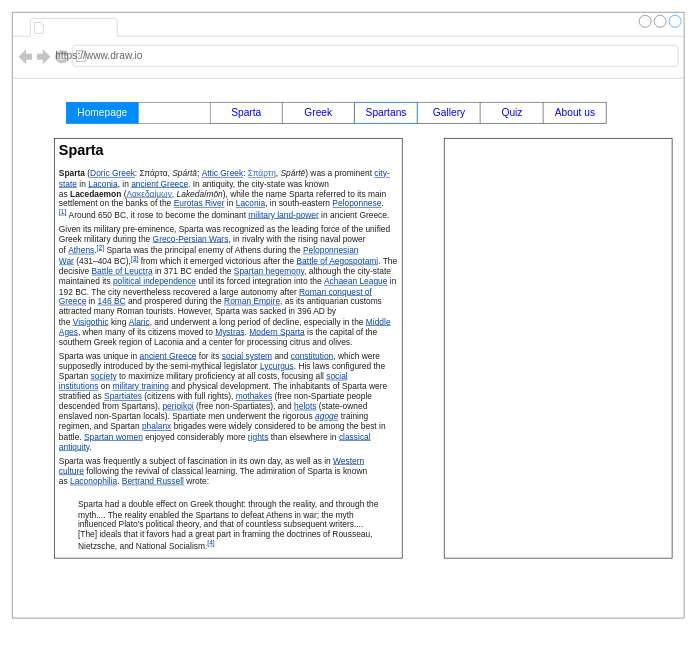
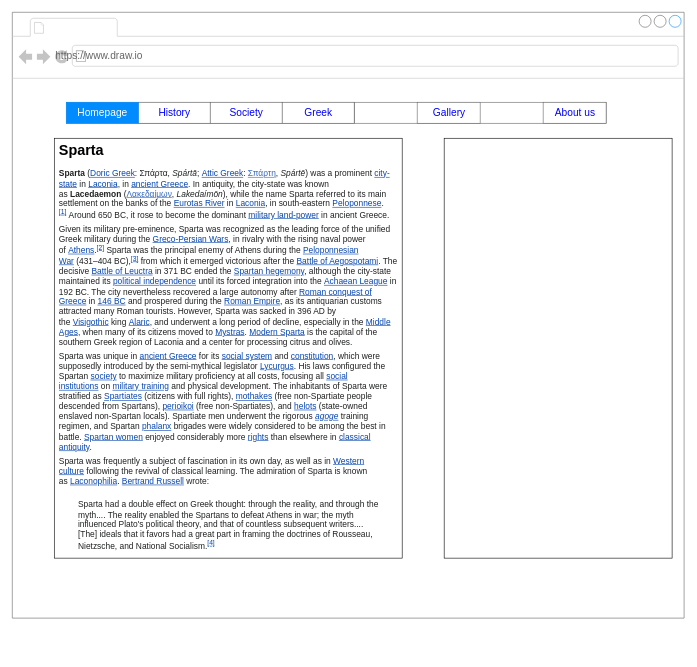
+ <mxCell id="12" value="History" style="strokeColor=inherit;fillColor=inherit;gradientColor=inherit;strokeWidth=1;shadow=0;dashed=0;align=center;html=1;shape=mxgraph.mockup.text.rrect;rSize=0;fontSize=17;fontColor=#0000ff;" parent="11" vertex="1"><mxGeometry x="120" width="120" height="35" as="geometry" /></mxCell>
- <mxCell id="13" value="Sparta" style="strokeColor=inherit;fillColor=inherit;gradientColor=inherit;strokeWidth=1;shadow=0;dashed=0;align=center;html=1;shape=mxgraph.mockup.text.rrect;rSize=0;fontSize=17;fontColor=#0000ff;" parent="11" vertex="1"><mxGeometry x="240" width="120" height="35" as="geometry" /></mxCell>
+ <mxCell id="13" value="Society" style="strokeColor=inherit;fillColor=inherit;gradientColor=inherit;strokeWidth=1;shadow=0;dashed=0;align=center;html=1;shape=mxgraph.mockup.text.rrect;rSize=0;fontSize=17;fontColor=#0000ff;" parent="11" vertex="1"><mxGeometry x="240" width="120" height="35" as="geometry" /></mxCell>
- <mxCell id="10" value="Spartans" style="strokeWidth=1;shadow=0;dashed=0;align=center;shape=mxgraph.mockup.text.rrect;rSize=0;fontSize=17;fontColor=#0000FF;fillColor=none;strokeColor=#008cff;html=1;" parent="6" vertex="1"><mxGeometry width="105.0" height="35" as="geometry" /></mxCell>
- <mxCell id="8" value="Quiz" style="strokeColor=inherit;fillColor=inherit;gradientColor=inherit;strokeWidth=1;shadow=0;dashed=0;align=center;html=1;shape=mxgraph.mockup.text.rrect;rSize=0;fontSize=17;fontColor=#0000ff;" parent="6" vertex="1"><mxGeometry x="210.0" width="105.0" height="35" as="geometry" /></mxCell>
